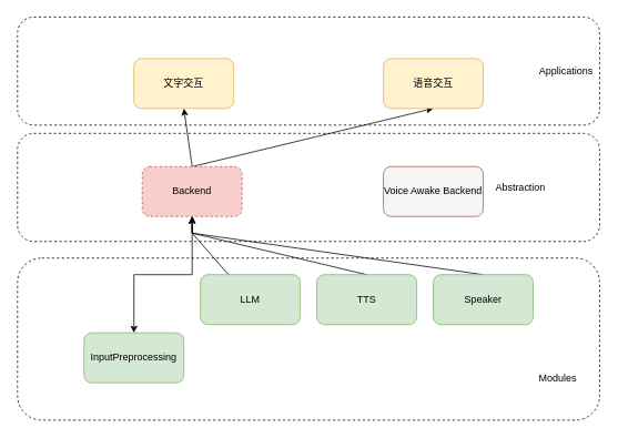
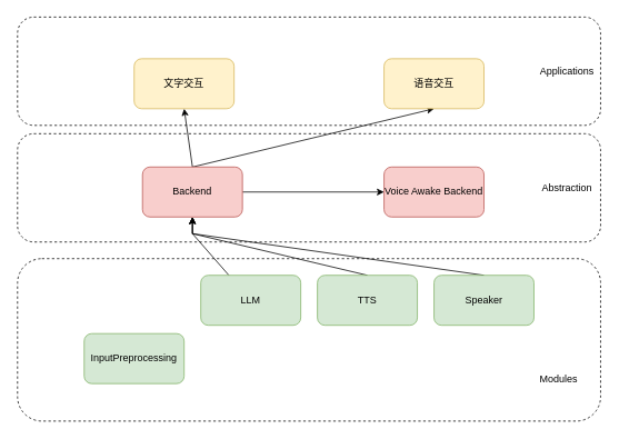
- <mxCell id="18" value="Abstraction" style="text;html=1;align=center;verticalAlign=middle;whiteSpace=wrap;rounded=0;" vertex="1" parent="1"><mxGeometry x="595" y="210" width="60" height="30" as="geometry" /></mxCell>
+ <mxCell id="18" value="Abstraction" style="text;html=1;align=center;verticalAlign=middle;whiteSpace=wrap;rounded=0;" vertex="1" parent="1"><mxGeometry x="650" y="210" width="60" height="30" as="geometry" /></mxCell>
- <mxCell id="14" value="Backend" style="rounded=1;whiteSpace=wrap;html=1;fillColor=#f8cecc;strokeColor=#b85450;dashed=1;" vertex="1" parent="1"><mxGeometry x="170" y="200" width="120" height="60" as="geometry" /></mxCell>
+ <mxCell id="14" value="Backend" style="rounded=1;whiteSpace=wrap;html=1;fillColor=#f8cecc;strokeColor=#b85450;" vertex="1" parent="1"><mxGeometry x="170" y="200" width="120" height="60" as="geometry" /></mxCell>
- <mxCell id="21" value="Voice Awake Backend" style="rounded=1;whiteSpace=wrap;html=1;fillColor=#f5f5f5;strokeColor=#b85450;" vertex="1" parent="1"><mxGeometry x="460" y="200" width="120" height="60" as="geometry" /></mxCell>
+ <mxCell id="21" value="Voice Awake Backend" style="rounded=1;whiteSpace=wrap;html=1;fillColor=#f8cecc;strokeColor=#b85450;" vertex="1" parent="1"><mxGeometry x="460" y="200" width="120" height="60" as="geometry" /></mxCell>
- <mxCell id="13" style="edgeStyle=orthogonalEdgeStyle;rounded=0;orthogonalLoop=1;jettySize=auto;html=1;" edge="1" parent="1" source="14" target="20"><mxGeometry relative="1" as="geometry" /></mxCell>
+ <mxCell id="13" style="edgeStyle=orthogonalEdgeStyle;rounded=0;orthogonalLoop=1;jettySize=auto;html=1;entryX=0;entryY=0.5;entryDx=0;entryDy=0;" edge="1" parent="1" source="14" target="21"><mxGeometry relative="1" as="geometry" /></mxCell>
